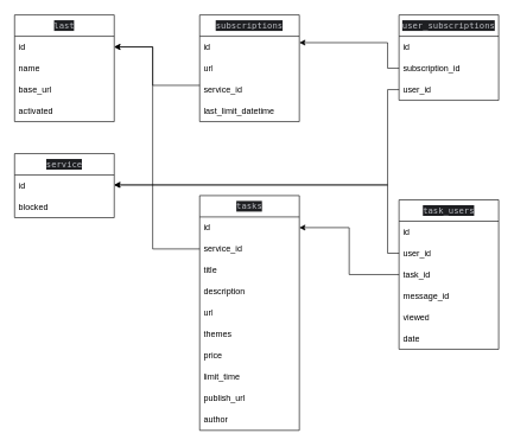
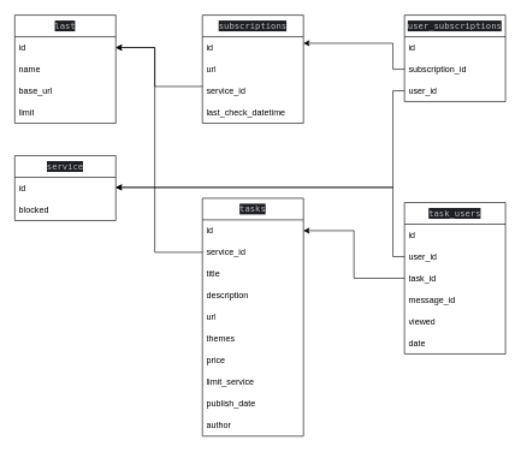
- <mxCell id="9" value="activated" style="text;strokeColor=none;fillColor=none;align=left;verticalAlign=middle;spacingLeft=4;spacingRight=4;overflow=hidden;points=[[0,0.5],[1,0.5]];portConstraint=eastwest;rotatable=0;whiteSpace=wrap;html=1;" vertex="1" parent="5"><mxGeometry y="120" width="140" height="30" as="geometry" /></mxCell>
+ <mxCell id="9" value="limit" style="text;strokeColor=none;fillColor=none;align=left;verticalAlign=middle;spacingLeft=4;spacingRight=4;overflow=hidden;points=[[0,0.5],[1,0.5]];portConstraint=eastwest;rotatable=0;whiteSpace=wrap;html=1;" vertex="1" parent="5"><mxGeometry y="120" width="140" height="30" as="geometry" /></mxCell>
- <mxCell id="14" value="last_limit_datetime" style="text;strokeColor=none;fillColor=none;align=left;verticalAlign=middle;spacingLeft=4;spacingRight=4;overflow=hidden;points=[[0,0.5],[1,0.5]];portConstraint=eastwest;rotatable=0;whiteSpace=wrap;html=1;" vertex="1" parent="10"><mxGeometry y="120" width="140" height="30" as="geometry" /></mxCell>
+ <mxCell id="14" value="last_check_datetime" style="text;strokeColor=none;fillColor=none;align=left;verticalAlign=middle;spacingLeft=4;spacingRight=4;overflow=hidden;points=[[0,0.5],[1,0.5]];portConstraint=eastwest;rotatable=0;whiteSpace=wrap;html=1;" vertex="1" parent="10"><mxGeometry y="120" width="140" height="30" as="geometry" /></mxCell>
- <mxCell id="30" value="limit_time" style="text;strokeColor=none;fillColor=none;align=left;verticalAlign=middle;spacingLeft=4;spacingRight=4;overflow=hidden;points=[[0,0.5],[1,0.5]];portConstraint=eastwest;rotatable=0;whiteSpace=wrap;html=1;" vertex="1" parent="22"><mxGeometry y="240" width="140" height="30" as="geometry" /></mxCell>
+ <mxCell id="30" value="limit_service" style="text;strokeColor=none;fillColor=none;align=left;verticalAlign=middle;spacingLeft=4;spacingRight=4;overflow=hidden;points=[[0,0.5],[1,0.5]];portConstraint=eastwest;rotatable=0;whiteSpace=wrap;html=1;" vertex="1" parent="22"><mxGeometry y="240" width="140" height="30" as="geometry" /></mxCell>
- <mxCell id="31" value="publish_url" style="text;strokeColor=none;fillColor=none;align=left;verticalAlign=middle;spacingLeft=4;spacingRight=4;overflow=hidden;points=[[0,0.5],[1,0.5]];portConstraint=eastwest;rotatable=0;whiteSpace=wrap;html=1;" vertex="1" parent="22"><mxGeometry y="270" width="140" height="30" as="geometry" /></mxCell>
+ <mxCell id="31" value="publish_date" style="text;strokeColor=none;fillColor=none;align=left;verticalAlign=middle;spacingLeft=4;spacingRight=4;overflow=hidden;points=[[0,0.5],[1,0.5]];portConstraint=eastwest;rotatable=0;whiteSpace=wrap;html=1;" vertex="1" parent="22"><mxGeometry y="270" width="140" height="30" as="geometry" /></mxCell>
